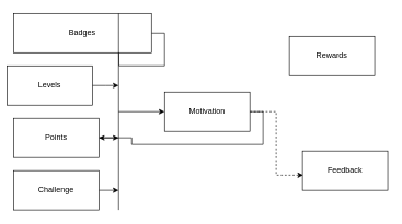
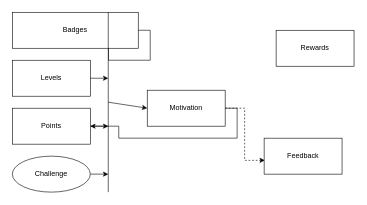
- <mxCell id="13" value="Rewards" style="rounded=0;whiteSpace=wrap;html=1;" vertex="1" parent="1"><mxGeometry x="440" y="55" width="130" height="60" as="geometry" /></mxCell>
+ <mxCell id="13" value="Rewards" style="rounded=0;whiteSpace=wrap;html=1;" vertex="1" parent="1"><mxGeometry x="460" y="50" width="130" height="60" as="geometry" /></mxCell>
- <mxCell id="5" value="Levels" style="rounded=0;whiteSpace=wrap;html=1;" vertex="1" parent="1"><mxGeometry x="10" y="100" width="130" height="60" as="geometry" /></mxCell>
+ <mxCell id="5" value="Levels" style="rounded=0;whiteSpace=wrap;html=1;" vertex="1" parent="1"><mxGeometry x="20" y="100" width="130" height="60" as="geometry" /></mxCell>
- <mxCell id="11" value="Motivation" style="rounded=0;whiteSpace=wrap;html=1;" vertex="1" parent="1"><mxGeometry x="250" y="140" width="130" height="60" as="geometry" /></mxCell>
+ <mxCell id="11" value="Motivation" style="rounded=0;whiteSpace=wrap;html=1;" vertex="1" parent="1"><mxGeometry x="245" y="150" width="130" height="60" as="geometry" /></mxCell>
- <mxCell id="12" value="Feedback" style="rounded=0;whiteSpace=wrap;html=1;" vertex="1" parent="1"><mxGeometry x="460" y="230" width="130" height="60" as="geometry" /></mxCell>
+ <mxCell id="12" value="Feedback" style="rounded=0;whiteSpace=wrap;html=1;" vertex="1" parent="1"><mxGeometry x="440" y="230" width="130" height="60" as="geometry" /></mxCell>
- <mxCell id="9" value="Challenge" style="rounded=0;whiteSpace=wrap;html=1;" vertex="1" parent="1"><mxGeometry x="20" y="260" width="130" height="60" as="geometry" /></mxCell>
+ <mxCell id="9" value="Challenge" style="ellipse;whiteSpace=wrap;html=1;" vertex="1" parent="1"><mxGeometry x="20" y="260" width="130" height="60" as="geometry" /></mxCell>
